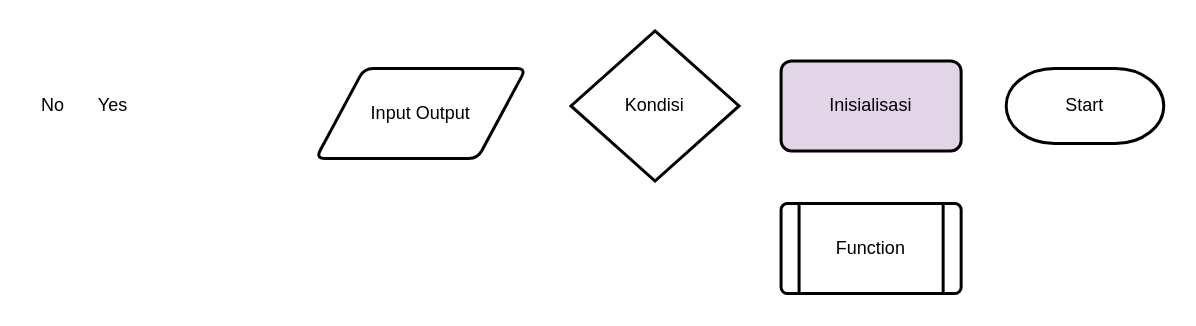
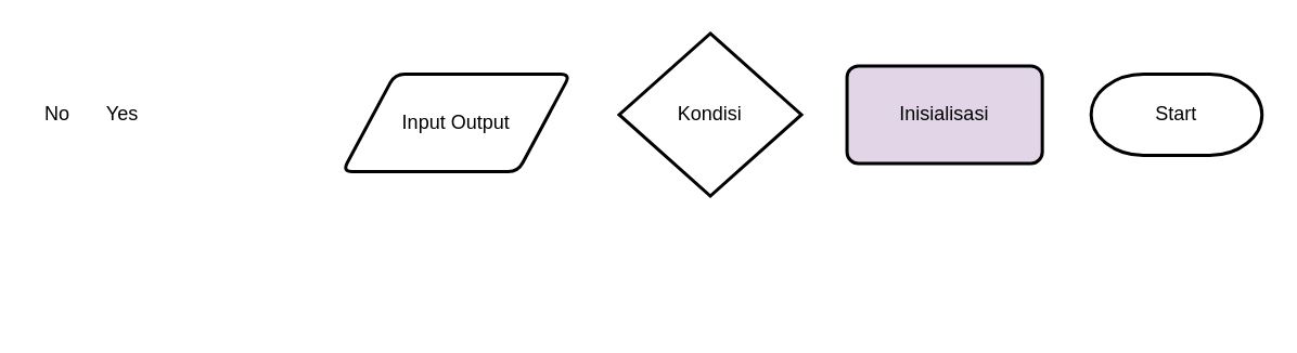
- <mxCell id="8" value="Function" style="shape=process;whiteSpace=wrap;html=1;backgroundOutline=1;rounded=1;arcSize=7;strokeWidth=2;" vertex="1" parent="1"><mxGeometry x="520" y="135" width="120" height="60" as="geometry" /></mxCell>
